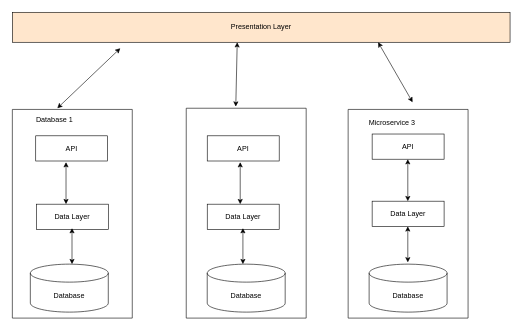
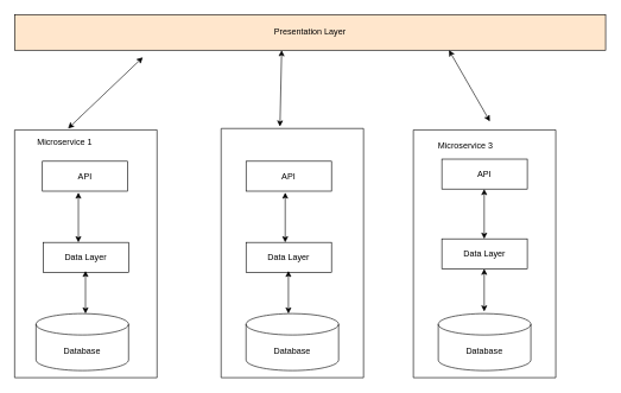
- <mxCell id="22" value="Database 1" style="text;html=1;align=center;verticalAlign=middle;resizable=0;points=[];autosize=1;strokeColor=none;fillColor=none;" vertex="1" parent="1"><mxGeometry x="45" y="190" width="90" height="20" as="geometry" /></mxCell>
+ <mxCell id="22" value="Microservice 1" style="text;html=1;align=center;verticalAlign=middle;resizable=0;points=[];autosize=1;strokeColor=none;fillColor=none;" vertex="1" parent="1"><mxGeometry x="45" y="190" width="90" height="20" as="geometry" /></mxCell>
